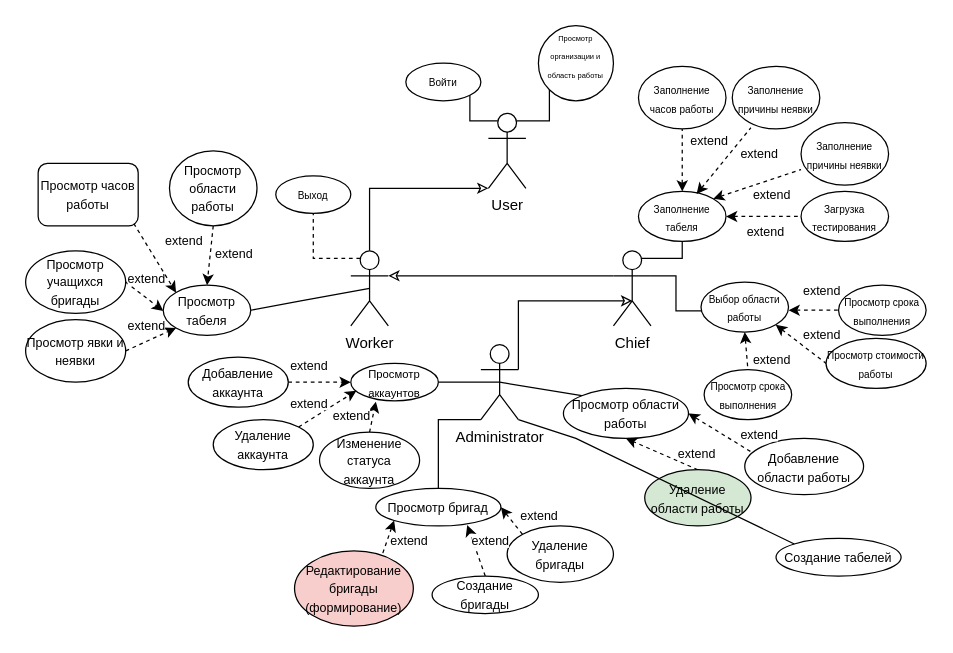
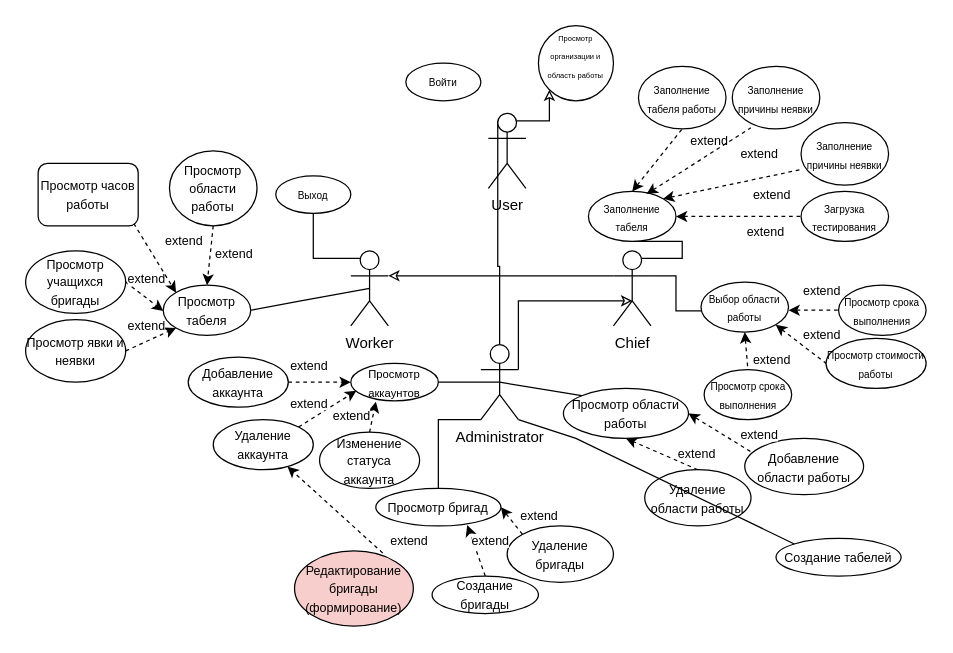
- <mxCell id="3" style="edgeStyle=orthogonalEdgeStyle;rounded=0;orthogonalLoop=1;jettySize=auto;html=1;exitX=0.75;exitY=0.1;exitDx=0;exitDy=0;exitPerimeter=0;entryX=0;entryY=1;entryDx=0;entryDy=0;fontSize=8;endArrow=none;endFill=0;" edge="1" parent="1" source="4" target="18"><mxGeometry relative="1" as="geometry" /></mxCell>
+ <mxCell id="3" style="edgeStyle=orthogonalEdgeStyle;rounded=0;orthogonalLoop=1;jettySize=auto;html=1;exitX=0.75;exitY=0.1;exitDx=0;exitDy=0;exitPerimeter=0;entryX=0;entryY=1;entryDx=0;entryDy=0;fontSize=8;endArrow=classic;endFill=0;" edge="1" parent="1" source="4" target="18"><mxGeometry relative="1" as="geometry" /></mxCell>
- <mxCell id="22" value="&lt;font style=&quot;font-size: 8px&quot;&gt;Заполнение часов работы&lt;br&gt;&lt;/font&gt;" style="ellipse;whiteSpace=wrap;html=1;" vertex="1" parent="1"><mxGeometry x="510" y="52.5" width="70" height="50" as="geometry" /></mxCell>
+ <mxCell id="22" value="&lt;font style=&quot;font-size: 8px&quot;&gt;Заполнение табеля работы&lt;br&gt;&lt;/font&gt;" style="ellipse;whiteSpace=wrap;html=1;" vertex="1" parent="1"><mxGeometry x="510" y="52.5" width="70" height="50" as="geometry" /></mxCell>
- <mxCell id="2" style="edgeStyle=orthogonalEdgeStyle;rounded=0;orthogonalLoop=1;jettySize=auto;html=1;exitX=0.25;exitY=0.1;exitDx=0;exitDy=0;exitPerimeter=0;entryX=1;entryY=1;entryDx=0;entryDy=0;endArrow=none;endFill=0;" edge="1" parent="1" source="4" target="5"><mxGeometry relative="1" as="geometry" /></mxCell>
+ <mxCell id="2" style="edgeStyle=orthogonalEdgeStyle;rounded=0;orthogonalLoop=1;jettySize=auto;html=1;exitX=0.25;exitY=0.1;exitDx=0;exitDy=0;exitPerimeter=0;endArrow=none;endFill=0;" edge="1" parent="1" source="4" target="37"><mxGeometry relative="1" as="geometry" /></mxCell>
- <mxCell id="6" style="edgeStyle=orthogonalEdgeStyle;rounded=0;orthogonalLoop=1;jettySize=auto;html=1;exitX=0.5;exitY=0;exitDx=0;exitDy=0;exitPerimeter=0;entryX=0;entryY=1;entryDx=0;entryDy=0;entryPerimeter=0;fontSize=8;startArrow=none;startFill=0;endArrow=classic;endFill=0;" edge="1" parent="1" source="8" target="4"><mxGeometry relative="1" as="geometry"><Array as="points"><mxPoint x="295" y="150" /></Array></mxGeometry></mxCell>
- <mxCell id="16" value="&lt;font style=&quot;font-size: 8px&quot;&gt;Заполнение табеля&lt;br&gt;&lt;/font&gt;" style="ellipse;whiteSpace=wrap;html=1;" vertex="1" parent="1"><mxGeometry x="510" y="152.5" width="70" height="40" as="geometry" /></mxCell>
+ <mxCell id="16" value="&lt;font style=&quot;font-size: 8px&quot;&gt;Заполнение табеля&lt;br&gt;&lt;/font&gt;" style="ellipse;whiteSpace=wrap;html=1;" vertex="1" parent="1"><mxGeometry x="470" y="152.5" width="70" height="40" as="geometry" /></mxCell>
- <mxCell id="7" style="edgeStyle=orthogonalEdgeStyle;rounded=0;orthogonalLoop=1;jettySize=auto;html=1;exitX=0.25;exitY=0.1;exitDx=0;exitDy=0;exitPerimeter=0;entryX=0.5;entryY=1;entryDx=0;entryDy=0;fontSize=8;startArrow=none;startFill=0;endArrow=none;endFill=0;dashed=1;" edge="1" parent="1" source="8" target="19"><mxGeometry relative="1" as="geometry"><Array as="points"><mxPoint x="250" y="206" /></Array></mxGeometry></mxCell>
+ <mxCell id="7" style="edgeStyle=orthogonalEdgeStyle;rounded=0;orthogonalLoop=1;jettySize=auto;html=1;exitX=0.25;exitY=0.1;exitDx=0;exitDy=0;exitPerimeter=0;entryX=0.5;entryY=1;entryDx=0;entryDy=0;fontSize=8;startArrow=none;startFill=0;endArrow=none;endFill=0;" edge="1" parent="1" source="8" target="19"><mxGeometry relative="1" as="geometry"><Array as="points"><mxPoint x="250" y="206" /></Array></mxGeometry></mxCell>
- <mxCell id="70" value="&lt;font size=&quot;1&quot;&gt;Удаление области работы&lt;/font&gt;" style="ellipse;whiteSpace=wrap;html=1;fillColor=#d5e8d4;" vertex="1" parent="1"><mxGeometry x="515" y="375" width="85" height="45" as="geometry" /></mxCell>
+ <mxCell id="70" value="&lt;font size=&quot;1&quot;&gt;Удаление области работы&lt;/font&gt;" style="ellipse;whiteSpace=wrap;html=1;" vertex="1" parent="1"><mxGeometry x="515" y="375" width="85" height="45" as="geometry" /></mxCell>
- <mxCell id="82" style="edgeStyle=none;rounded=0;orthogonalLoop=1;jettySize=auto;html=1;exitX=0.743;exitY=0.028;exitDx=0;exitDy=0;dashed=1;fontSize=9;startArrow=none;startFill=0;endArrow=classic;endFill=1;entryX=0;entryY=1;entryDx=0;entryDy=0;exitPerimeter=0;" edge="1" parent="1" source="81" target="73"><mxGeometry relative="1" as="geometry"><mxPoint x="188.284" y="460.858" as="sourcePoint" /><mxPoint x="230" y="425" as="targetPoint" /></mxGeometry></mxCell>
+ <mxCell id="82" style="edgeStyle=none;rounded=0;orthogonalLoop=1;jettySize=auto;html=1;exitX=0.743;exitY=0.028;exitDx=0;exitDy=0;dashed=1;fontSize=9;startArrow=none;startFill=0;endArrow=classic;endFill=1;exitPerimeter=0;" edge="1" parent="1" source="81" target="58"><mxGeometry relative="1" as="geometry"><mxPoint x="188.284" y="460.858" as="sourcePoint" /><mxPoint x="230" y="425" as="targetPoint" /></mxGeometry></mxCell>
